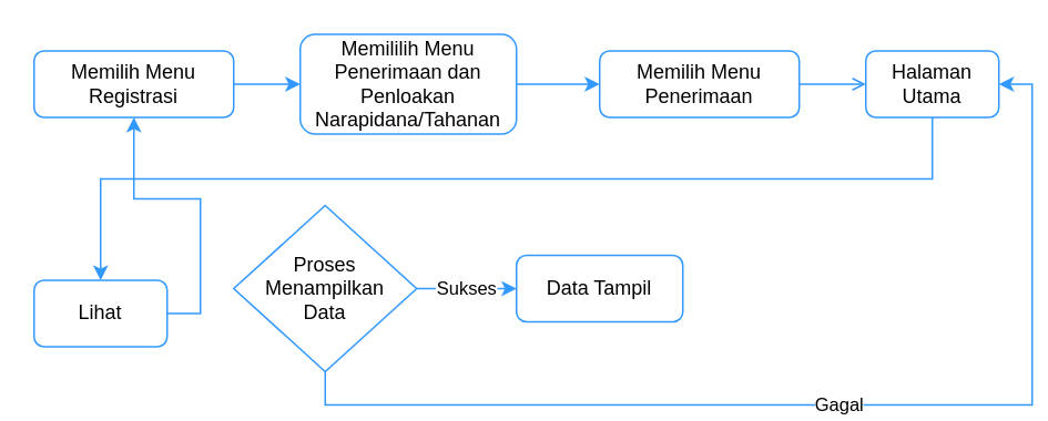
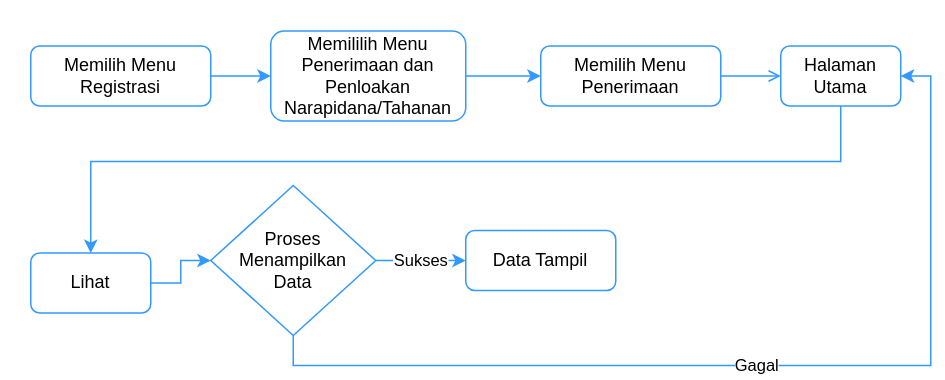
- <mxCell id="2" style="edgeStyle=orthogonalEdgeStyle;rounded=0;orthogonalLoop=1;jettySize=auto;html=1;exitX=1;exitY=0.5;exitDx=0;exitDy=0;strokeColor=#3399FF;" edge="1" parent="1" source="3" target="9"><mxGeometry relative="1" as="geometry" /></mxCell>
+ <mxCell id="2" style="edgeStyle=orthogonalEdgeStyle;rounded=0;orthogonalLoop=1;jettySize=auto;html=1;exitX=1;exitY=0.5;exitDx=0;exitDy=0;strokeColor=#3399FF;" edge="1" parent="1" source="3" target="6"><mxGeometry relative="1" as="geometry" /></mxCell>
